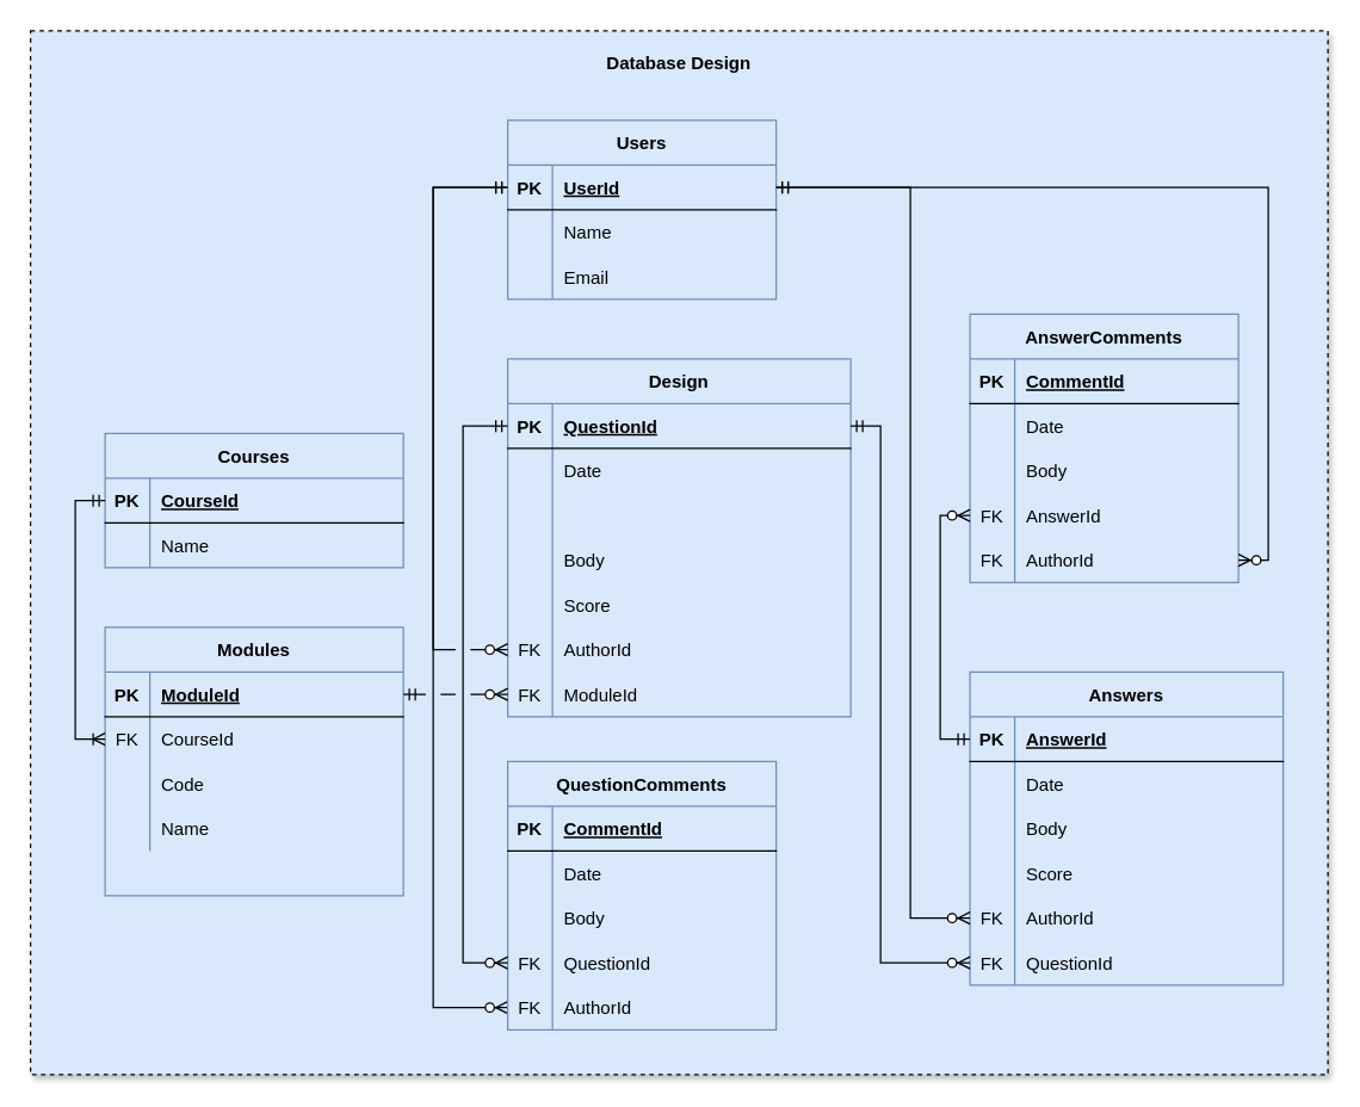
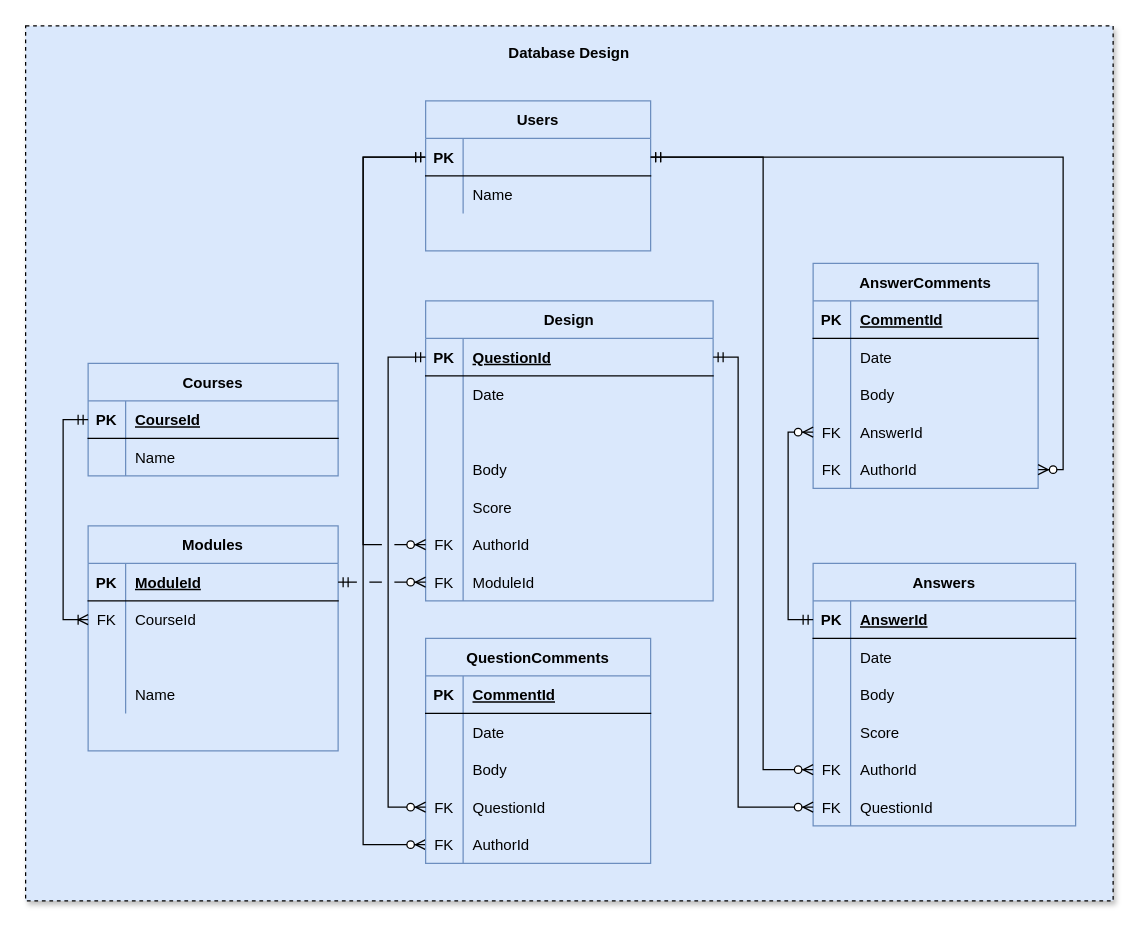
- <mxCell id="101" value="UserId" style="shape=partialRectangle;connectable=0;fillColor=none;top=0;left=0;bottom=0;right=0;align=left;spacingLeft=6;fontStyle=5;overflow=hidden;" parent="99" vertex="1"><mxGeometry x="30" width="150" height="30" as="geometry" /></mxCell>
- <mxCell id="107" value="Email" style="shape=partialRectangle;connectable=0;fillColor=none;top=0;left=0;bottom=0;right=0;align=left;spacingLeft=6;overflow=hidden;" parent="105" vertex="1"><mxGeometry x="30" width="150" height="30" as="geometry" /></mxCell>
- <mxCell id="69" value="Code" style="shape=partialRectangle;connectable=0;fillColor=none;top=0;left=0;bottom=0;right=0;align=left;spacingLeft=6;overflow=hidden;" parent="67" vertex="1"><mxGeometry x="30" width="170" height="30" as="geometry" /></mxCell>
